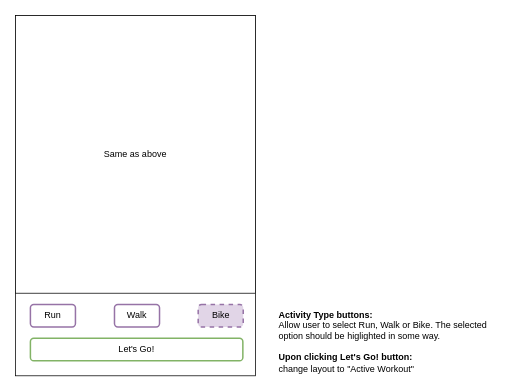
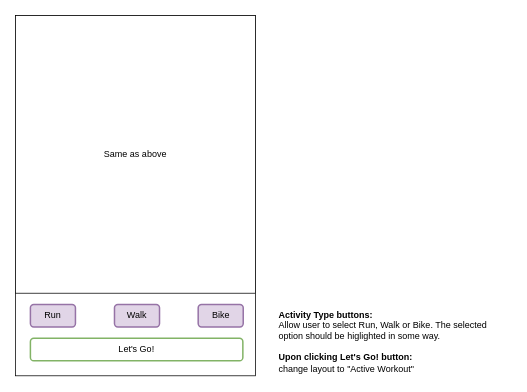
- <mxCell id="4" value="Run" style="rounded=1;whiteSpace=wrap;html=1;strokeWidth=2;perimeterSpacing=0;fillColor=#ffffff;strokeColor=#9673a6;" parent="1" vertex="1"><mxGeometry x="40" y="405" width="60" height="30" as="geometry" /></mxCell>
+ <mxCell id="4" value="Run" style="rounded=1;whiteSpace=wrap;html=1;strokeWidth=2;perimeterSpacing=0;fillColor=#e1d5e7;strokeColor=#9673a6;" parent="1" vertex="1"><mxGeometry x="40" y="405" width="60" height="30" as="geometry" /></mxCell>
- <mxCell id="5" value="Walk" style="rounded=1;whiteSpace=wrap;html=1;strokeWidth=2;perimeterSpacing=0;fillColor=#ffffff;strokeColor=#9673a6;" parent="1" vertex="1"><mxGeometry x="152" y="405" width="60" height="30" as="geometry" /></mxCell>
+ <mxCell id="5" value="Walk" style="rounded=1;whiteSpace=wrap;html=1;strokeWidth=2;perimeterSpacing=0;fillColor=#e1d5e7;strokeColor=#9673a6;" parent="1" vertex="1"><mxGeometry x="152" y="405" width="60" height="30" as="geometry" /></mxCell>
- <mxCell id="6" value="Bike" style="rounded=1;whiteSpace=wrap;html=1;strokeWidth=2;perimeterSpacing=0;fillColor=#e1d5e7;strokeColor=#9673a6;dashed=1;" parent="1" vertex="1"><mxGeometry x="263.5" y="405" width="60" height="30" as="geometry" /></mxCell>
+ <mxCell id="6" value="Bike" style="rounded=1;whiteSpace=wrap;html=1;strokeWidth=2;perimeterSpacing=0;fillColor=#e1d5e7;strokeColor=#9673a6;" parent="1" vertex="1"><mxGeometry x="263.5" y="405" width="60" height="30" as="geometry" /></mxCell>
